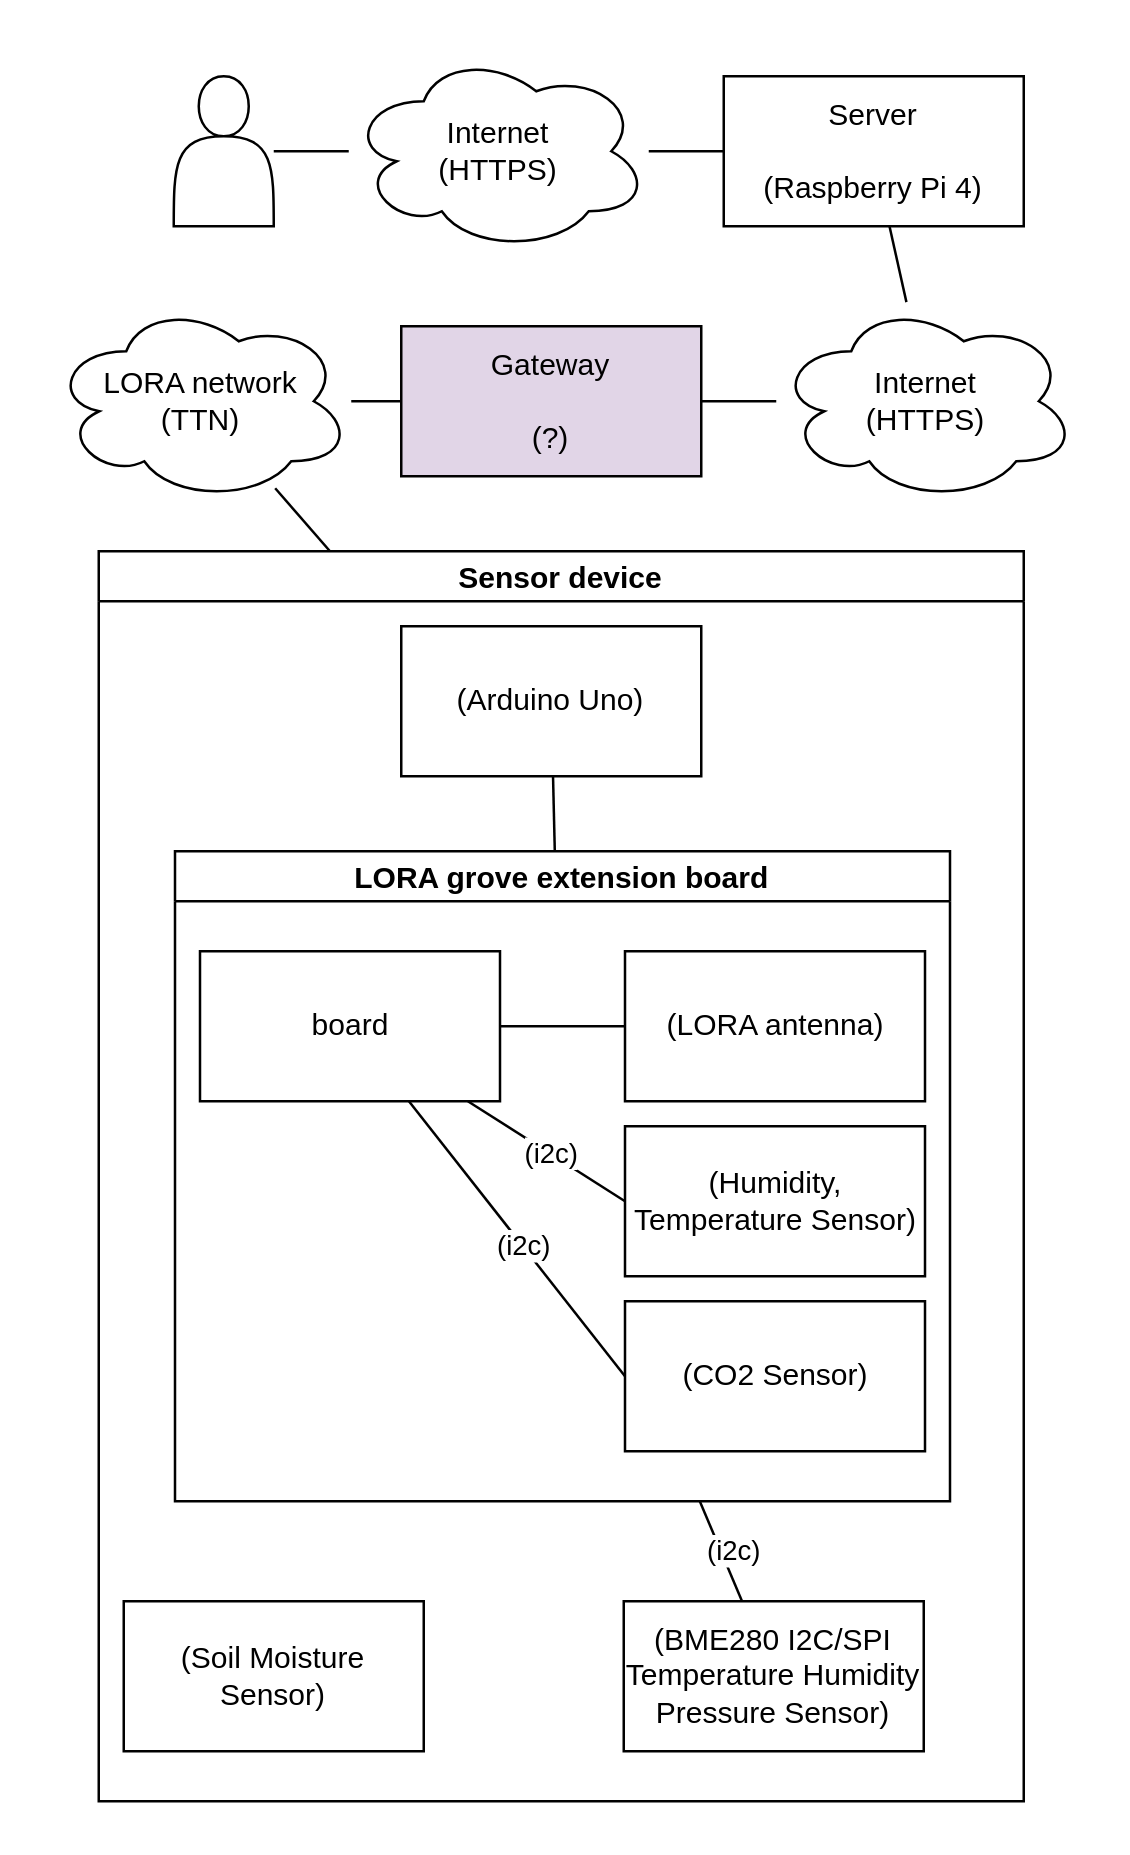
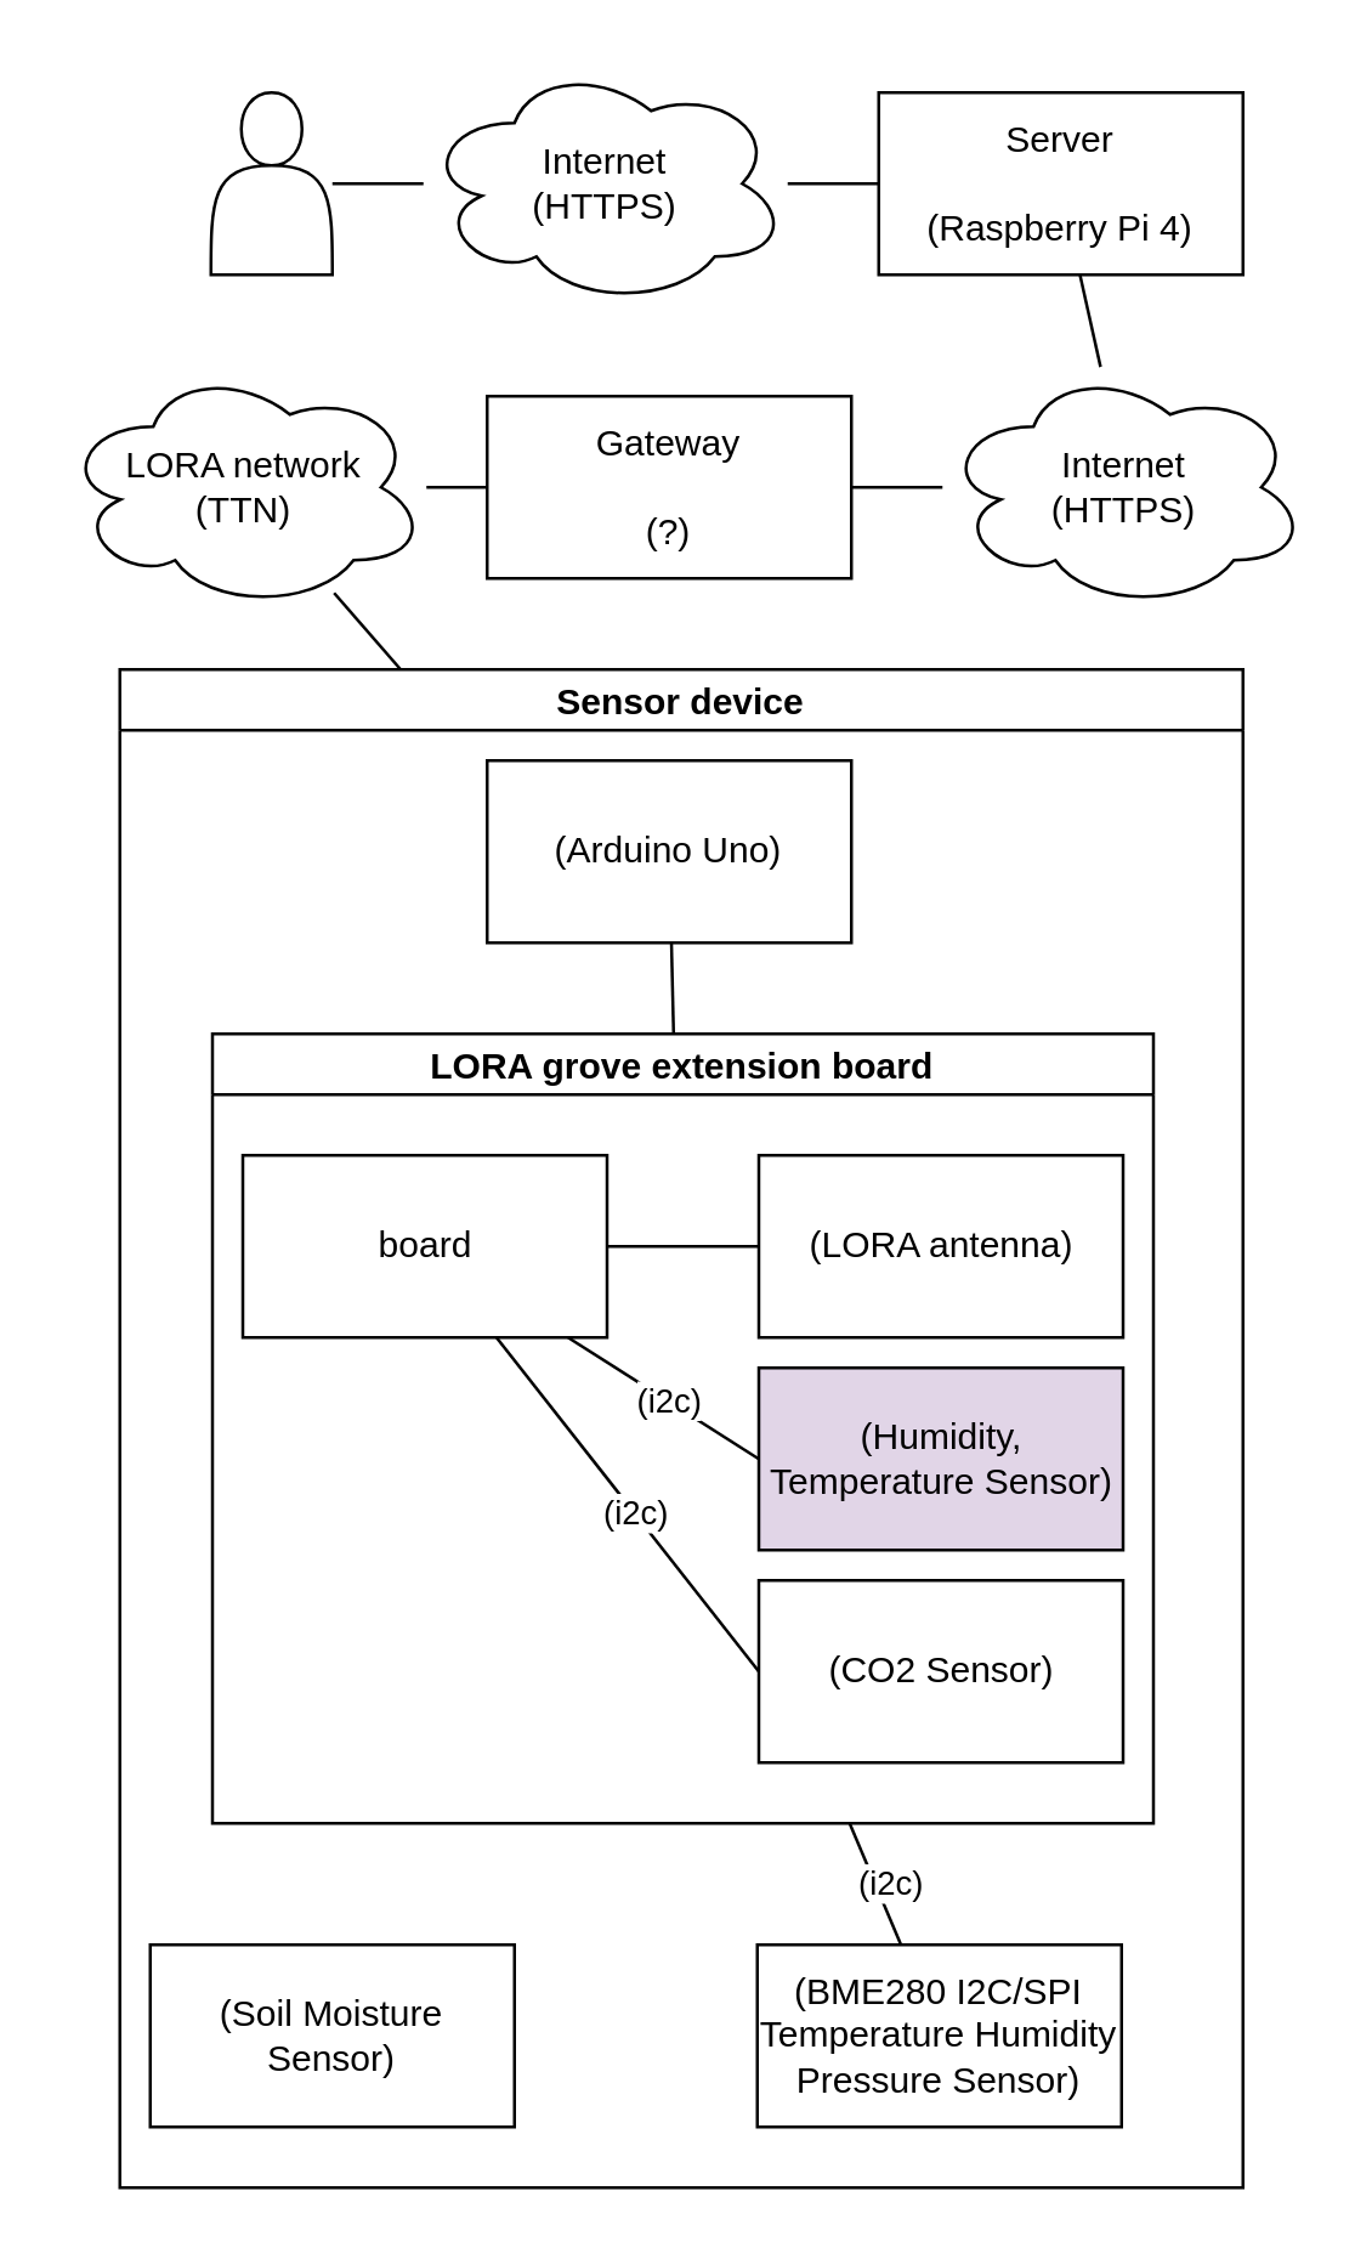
- <mxCell id="28" value="Gateway&lt;div&gt;&lt;br&gt;&lt;/div&gt;&lt;div&gt;(?)&lt;/div&gt;" style="whiteSpace=wrap;html=1;align=center;treeFolding=1;treeMoving=1;newEdgeStyle={&quot;edgeStyle&quot;:&quot;elbowEdgeStyle&quot;,&quot;startArrow&quot;:&quot;none&quot;,&quot;endArrow&quot;:&quot;none&quot;};fillColor=#e1d5e7;" vertex="1" parent="1"><mxGeometry x="160" y="130" width="120" height="60" as="geometry" /></mxCell>
+ <mxCell id="28" value="Gateway&lt;div&gt;&lt;br&gt;&lt;/div&gt;&lt;div&gt;(?)&lt;/div&gt;" style="whiteSpace=wrap;html=1;align=center;treeFolding=1;treeMoving=1;newEdgeStyle={&quot;edgeStyle&quot;:&quot;elbowEdgeStyle&quot;,&quot;startArrow&quot;:&quot;none&quot;,&quot;endArrow&quot;:&quot;none&quot;};" vertex="1" parent="1"><mxGeometry x="160" y="130" width="120" height="60" as="geometry" /></mxCell>
- <mxCell id="14" value="&lt;div&gt;&lt;span style=&quot;background-color: initial;&quot;&gt;(Humidity, Temperature Sensor)&lt;/span&gt;&lt;br&gt;&lt;/div&gt;" style="whiteSpace=wrap;html=1;align=center;treeFolding=1;treeMoving=1;newEdgeStyle={&quot;edgeStyle&quot;:&quot;elbowEdgeStyle&quot;,&quot;startArrow&quot;:&quot;none&quot;,&quot;endArrow&quot;:&quot;none&quot;};" vertex="1" parent="13"><mxGeometry x="180" y="110" width="120" height="60" as="geometry" /></mxCell>
+ <mxCell id="14" value="&lt;div&gt;&lt;span style=&quot;background-color: initial;&quot;&gt;(Humidity, Temperature Sensor)&lt;/span&gt;&lt;br&gt;&lt;/div&gt;" style="whiteSpace=wrap;html=1;align=center;treeFolding=1;treeMoving=1;newEdgeStyle={&quot;edgeStyle&quot;:&quot;elbowEdgeStyle&quot;,&quot;startArrow&quot;:&quot;none&quot;,&quot;endArrow&quot;:&quot;none&quot;};fillColor=#e1d5e7;" vertex="1" parent="13"><mxGeometry x="180" y="110" width="120" height="60" as="geometry" /></mxCell>
